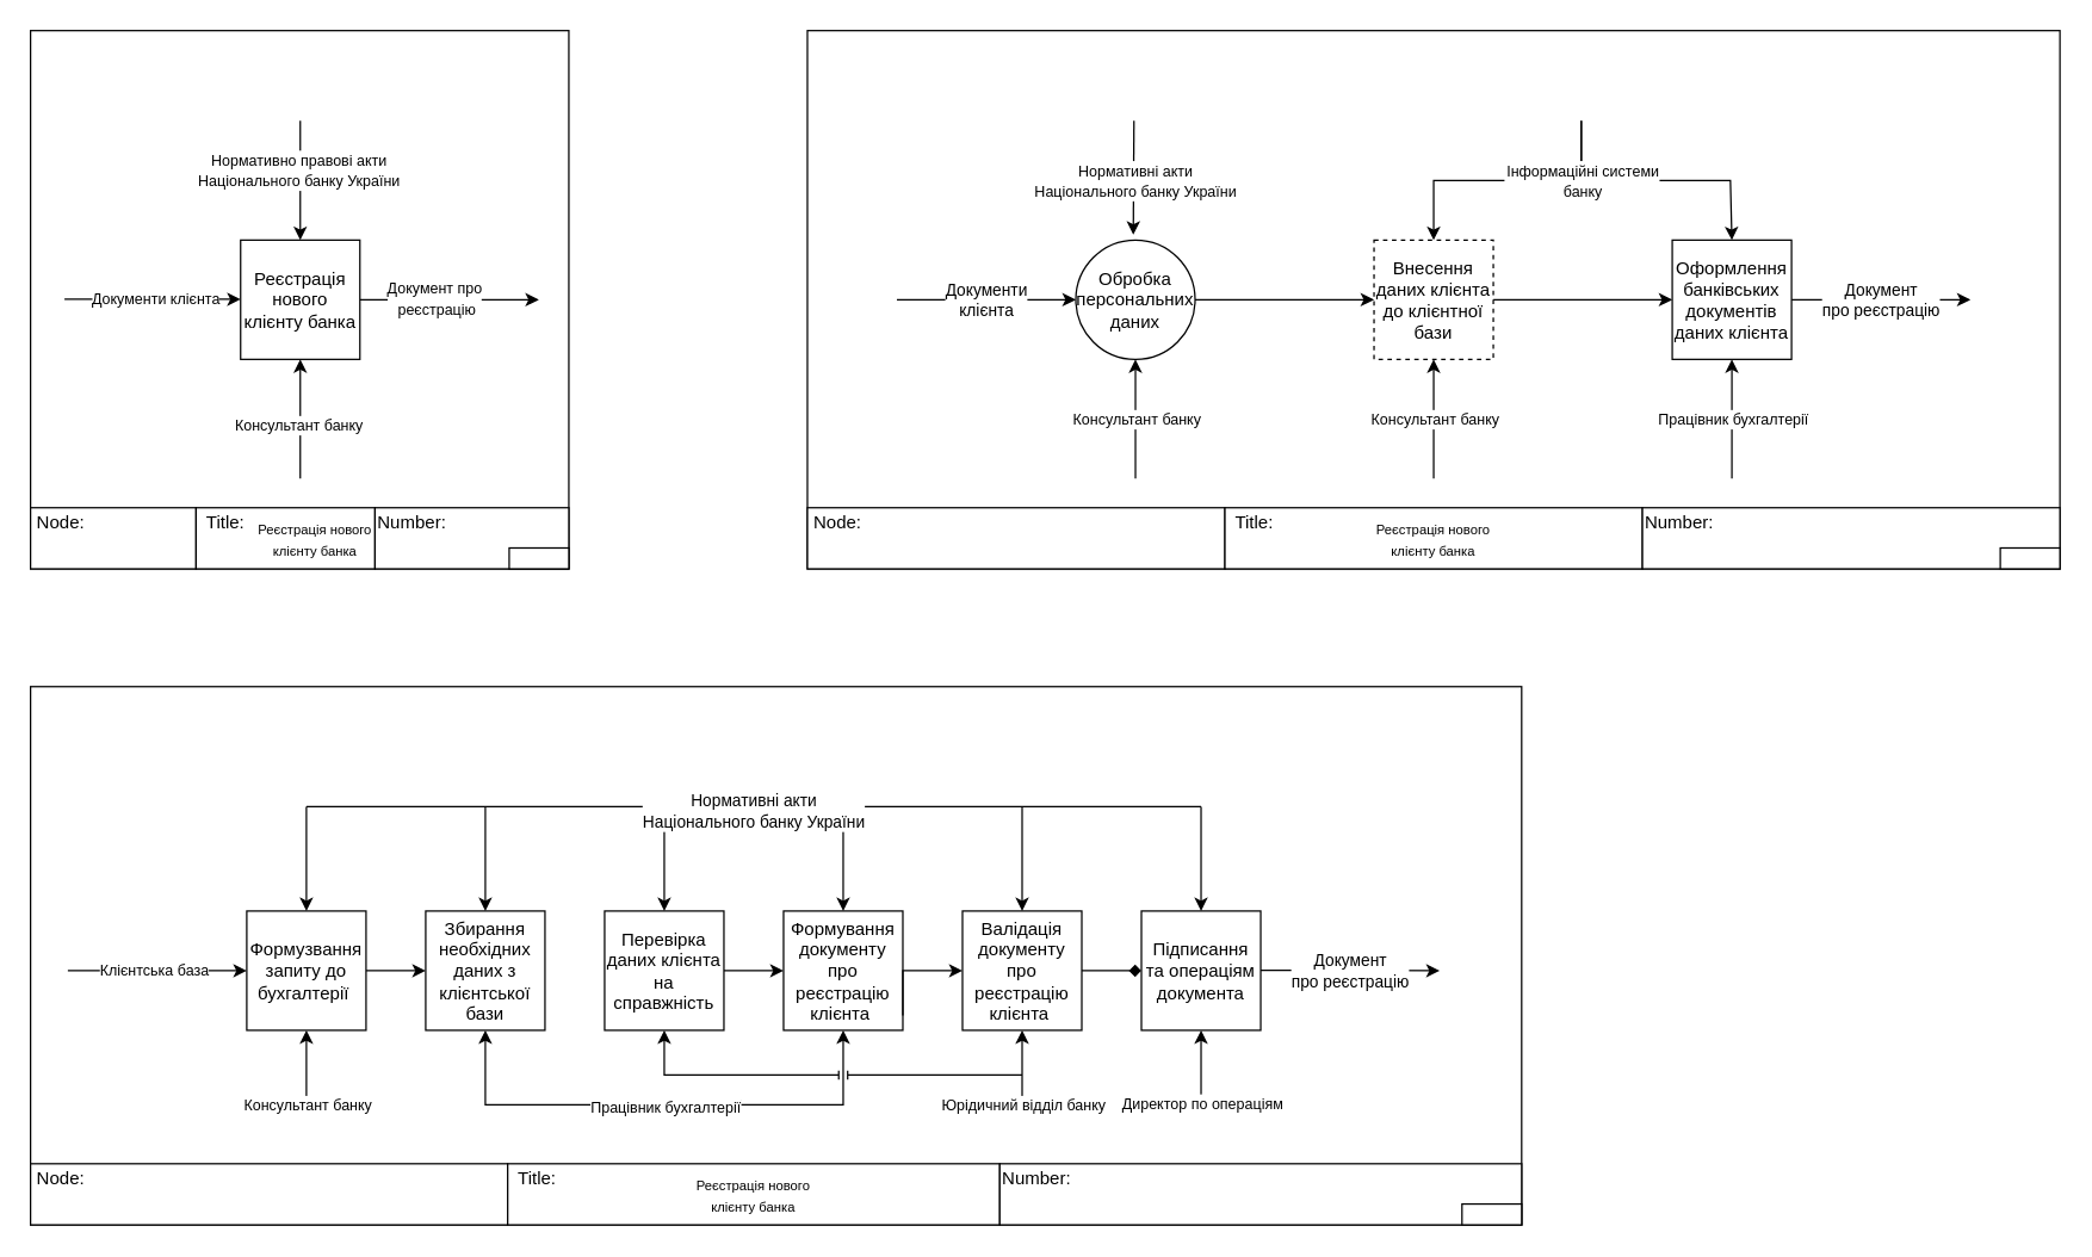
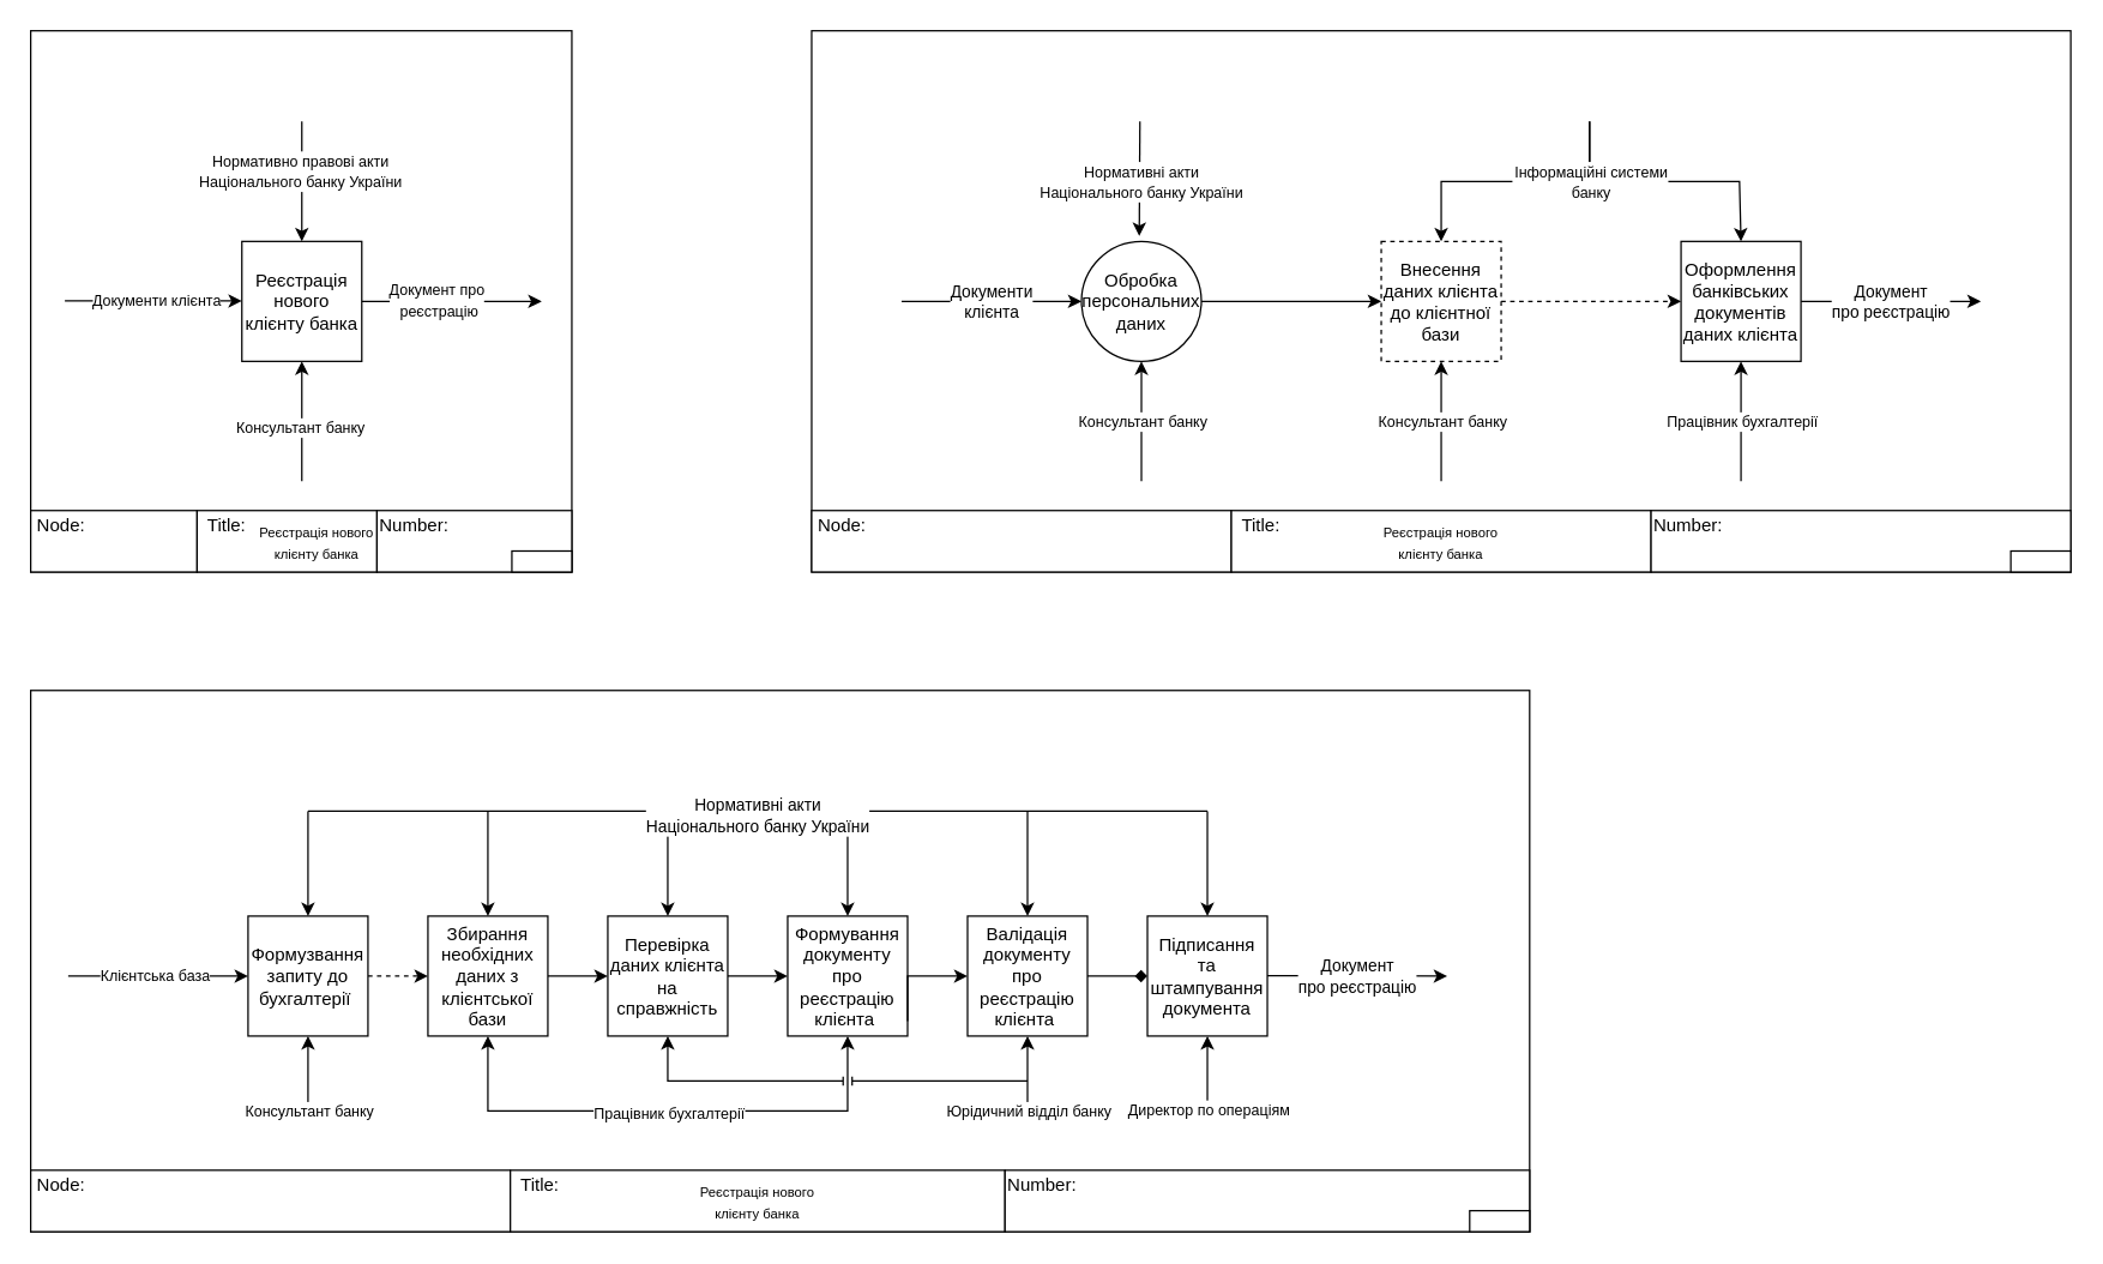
- <mxCell id="31" style="edgeStyle=orthogonalEdgeStyle;rounded=0;orthogonalLoop=1;jettySize=auto;html=1;entryX=0;entryY=0.5;entryDx=0;entryDy=0;" edge="1" parent="1" source="32" target="35"><mxGeometry relative="1" as="geometry" /></mxCell>
+ <mxCell id="31" style="edgeStyle=orthogonalEdgeStyle;rounded=0;orthogonalLoop=1;jettySize=auto;html=1;entryX=0;entryY=0.5;entryDx=0;entryDy=0;dashed=1;" edge="1" parent="1" source="32" target="35"><mxGeometry relative="1" as="geometry" /></mxCell>
- <mxCell id="59" style="edgeStyle=orthogonalEdgeStyle;rounded=0;orthogonalLoop=1;jettySize=auto;html=1;" edge="1" parent="1" source="60" target="62"><mxGeometry relative="1" as="geometry" /></mxCell>
+ <mxCell id="59" style="edgeStyle=orthogonalEdgeStyle;rounded=0;orthogonalLoop=1;jettySize=auto;html=1;dashed=1;" edge="1" parent="1" source="60" target="62"><mxGeometry relative="1" as="geometry" /></mxCell>
+ <mxCell id="61" style="edgeStyle=orthogonalEdgeStyle;rounded=0;orthogonalLoop=1;jettySize=auto;html=1;entryX=0;entryY=0.5;entryDx=0;entryDy=0;" edge="1" parent="1" source="62" target="63"><mxGeometry relative="1" as="geometry" /></mxCell>
- <mxCell id="87" value="Підписання та операціям документа" style="whiteSpace=wrap;html=1;aspect=fixed;" vertex="1" parent="1"><mxGeometry x="765" y="610.5" width="80" height="80" as="geometry" /></mxCell>
+ <mxCell id="87" value="Підписання та штампування документа" style="whiteSpace=wrap;html=1;aspect=fixed;" vertex="1" parent="1"><mxGeometry x="765" y="610.5" width="80" height="80" as="geometry" /></mxCell>
